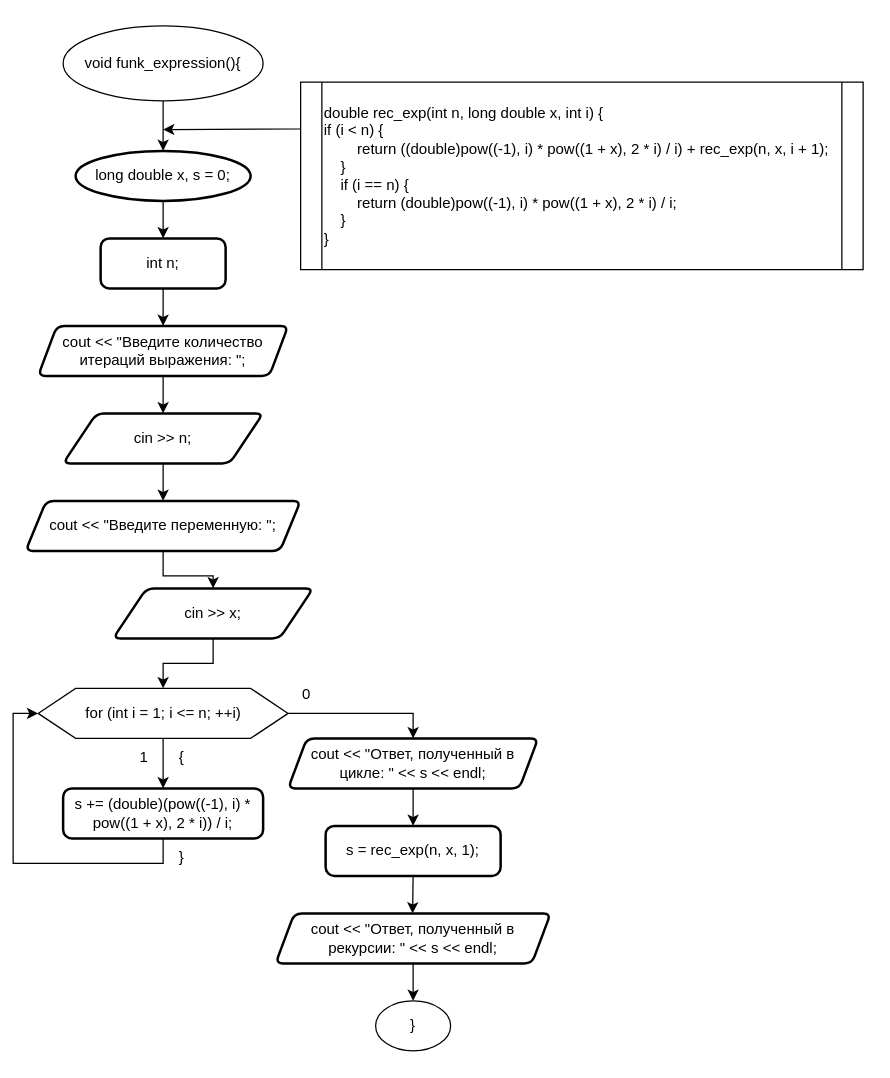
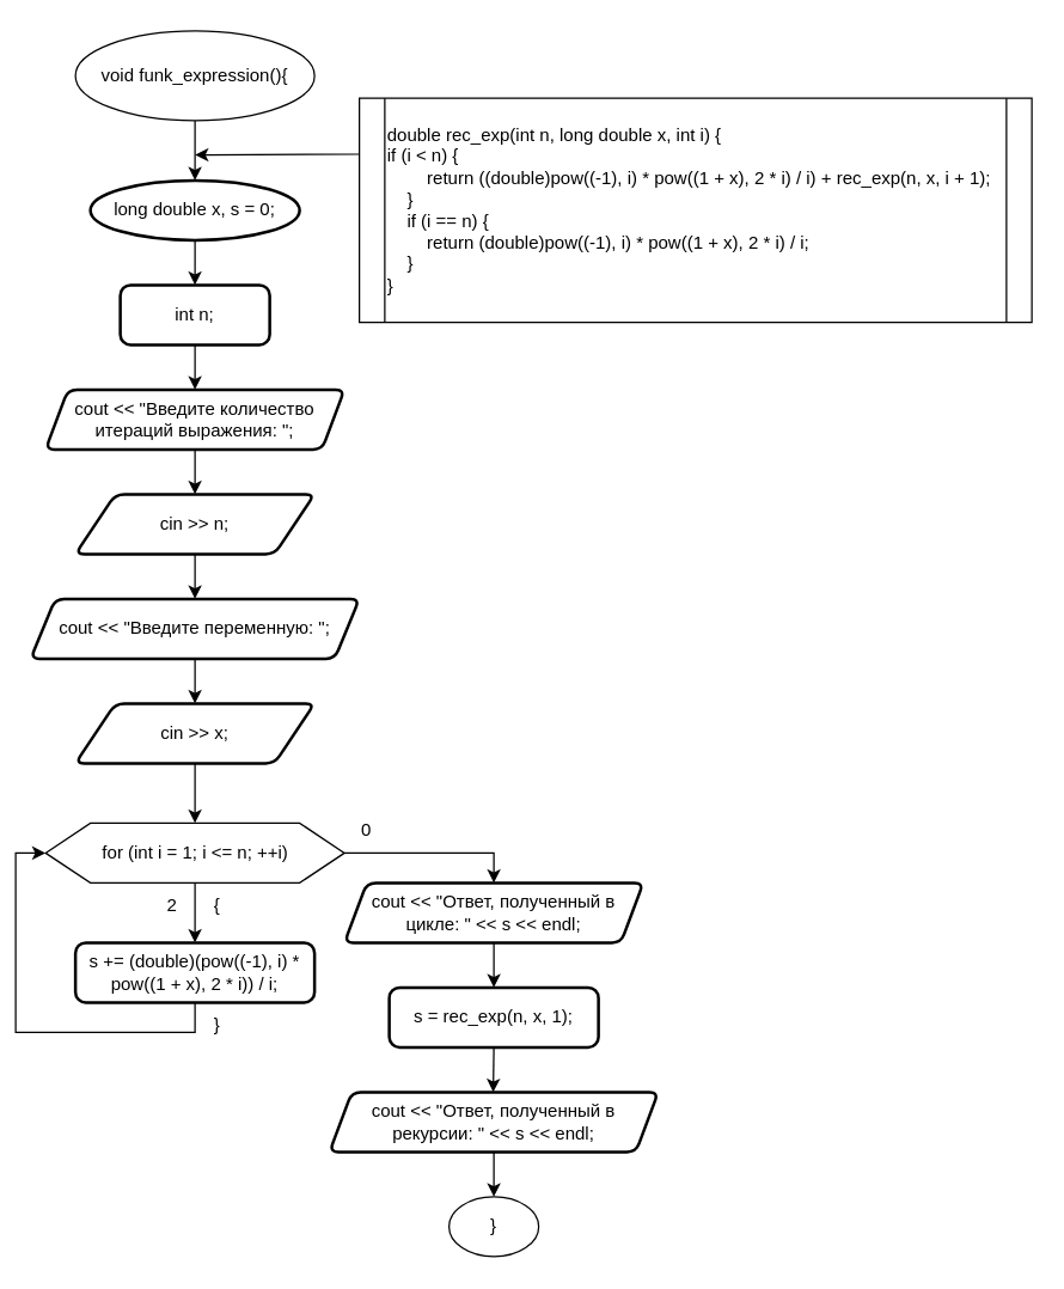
- <mxCell id="15" value="cin &amp;gt;&amp;gt; x;" style="shape=parallelogram;html=1;strokeWidth=2;perimeter=parallelogramPerimeter;whiteSpace=wrap;rounded=1;arcSize=12;size=0.167;" vertex="1" parent="1"><mxGeometry x="90" y="470" width="160" height="40" as="geometry" /></mxCell>
+ <mxCell id="15" value="cin &amp;gt;&amp;gt; x;" style="shape=parallelogram;html=1;strokeWidth=2;perimeter=parallelogramPerimeter;whiteSpace=wrap;rounded=1;arcSize=12;size=0.167;" vertex="1" parent="1"><mxGeometry x="50" y="470" width="160" height="40" as="geometry" /></mxCell>
- <mxCell id="19" value="1" style="text;html=1;strokeColor=none;fillColor=none;align=center;verticalAlign=middle;whiteSpace=wrap;rounded=0;" vertex="1" parent="1"><mxGeometry x="100" y="590" width="30" height="30" as="geometry" /></mxCell>
+ <mxCell id="19" value="2" style="text;html=1;strokeColor=none;fillColor=none;align=center;verticalAlign=middle;whiteSpace=wrap;rounded=0;" vertex="1" parent="1"><mxGeometry x="100" y="590" width="30" height="30" as="geometry" /></mxCell>
